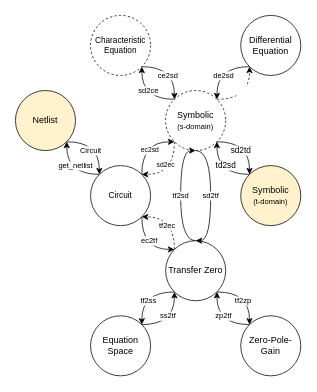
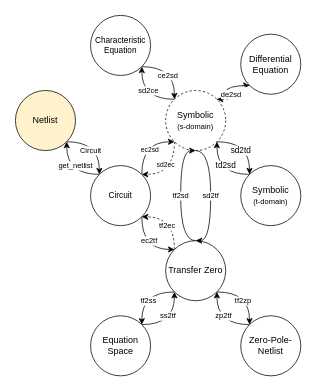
- <mxCell id="19" value="Characteristic Equation" style="ellipse;whiteSpace=wrap;html=1;aspect=fixed;fontSize=11;dashed=1;" parent="1" vertex="1"><mxGeometry x="120" y="20" width="80" height="80" as="geometry" /></mxCell>
+ <mxCell id="19" value="Characteristic Equation" style="ellipse;whiteSpace=wrap;html=1;aspect=fixed;fontSize=11;" parent="1" vertex="1"><mxGeometry x="120" y="20" width="80" height="80" as="geometry" /></mxCell>
- <mxCell id="15" value="Differential Equation" style="ellipse;whiteSpace=wrap;html=1;aspect=fixed;" parent="1" vertex="1"><mxGeometry x="320" y="20" width="80" height="80" as="geometry" /></mxCell>
+ <mxCell id="15" value="Differential Equation" style="ellipse;whiteSpace=wrap;html=1;aspect=fixed;" parent="1" vertex="1"><mxGeometry x="320" y="45" width="80" height="80" as="geometry" /></mxCell>
- <mxCell id="29" value="Symbolic&lt;br&gt;&lt;font style=&quot;font-size: 10px&quot;&gt;(t-domain)&lt;/font&gt;" style="ellipse;whiteSpace=wrap;html=1;aspect=fixed;fillColor=#fff2cc;" parent="1" vertex="1"><mxGeometry x="320" y="220" width="80" height="80" as="geometry" /></mxCell>
+ <mxCell id="29" value="Symbolic&lt;br&gt;&lt;font style=&quot;font-size: 10px&quot;&gt;(t-domain)&lt;/font&gt;" style="ellipse;whiteSpace=wrap;html=1;aspect=fixed;" parent="1" vertex="1"><mxGeometry x="320" y="220" width="80" height="80" as="geometry" /></mxCell>
- <mxCell id="17" value="Zero-Pole-Gain" style="ellipse;whiteSpace=wrap;html=1;aspect=fixed;" parent="1" vertex="1"><mxGeometry x="320" y="420" width="80" height="80" as="geometry" /></mxCell>
+ <mxCell id="17" value="Zero-Pole-Netlist" style="ellipse;whiteSpace=wrap;html=1;aspect=fixed;" parent="1" vertex="1"><mxGeometry x="320" y="420" width="80" height="80" as="geometry" /></mxCell>
